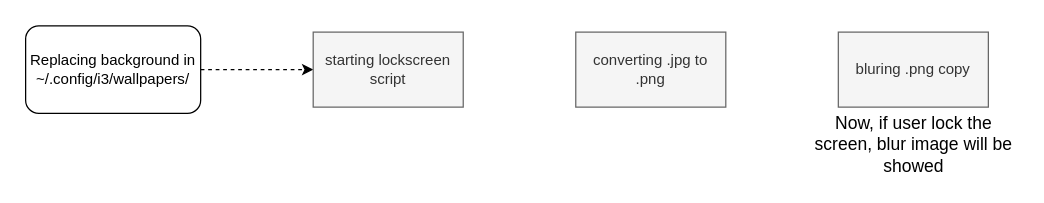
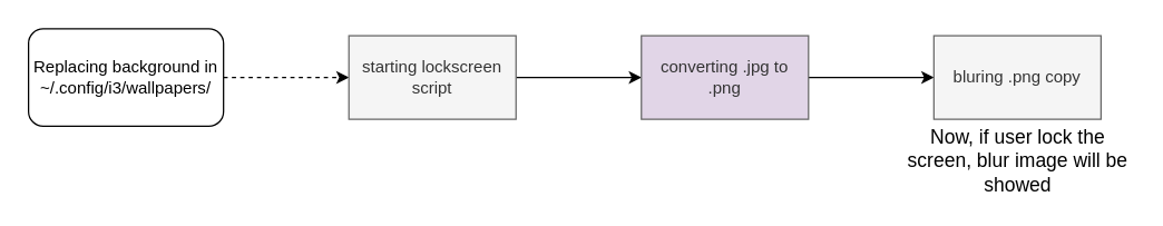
+ <mxCell id="4" style="edgeStyle=orthogonalEdgeStyle;rounded=0;orthogonalLoop=1;jettySize=auto;html=1;exitX=1;exitY=0.5;exitDx=0;exitDy=0;" edge="1" parent="1" source="5" target="7"><mxGeometry relative="1" as="geometry" /></mxCell>
- <mxCell id="7" value="converting .jpg to .png" style="rounded=0;whiteSpace=wrap;html=1;fillColor=#f5f5f5;strokeColor=#666666;fontColor=#333333;" vertex="1" parent="1"><mxGeometry x="460" y="25" width="120" height="60" as="geometry" /></mxCell>
+ <mxCell id="7" value="converting .jpg to .png" style="rounded=0;whiteSpace=wrap;html=1;fillColor=#e1d5e7;strokeColor=#666666;fontColor=#333333;" vertex="1" parent="1"><mxGeometry x="460" y="25" width="120" height="60" as="geometry" /></mxCell>
+ <mxCell id="6" style="edgeStyle=orthogonalEdgeStyle;rounded=0;orthogonalLoop=1;jettySize=auto;html=1;exitX=1;exitY=0.5;exitDx=0;exitDy=0;" edge="1" parent="1" source="7" target="8"><mxGeometry relative="1" as="geometry" /></mxCell>
